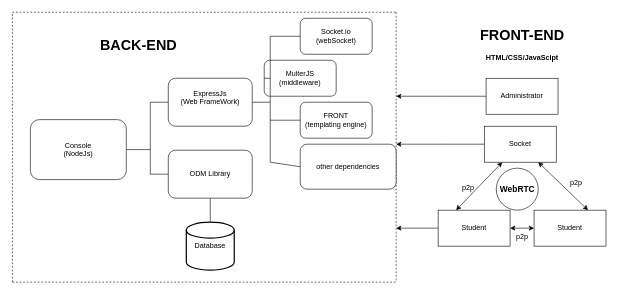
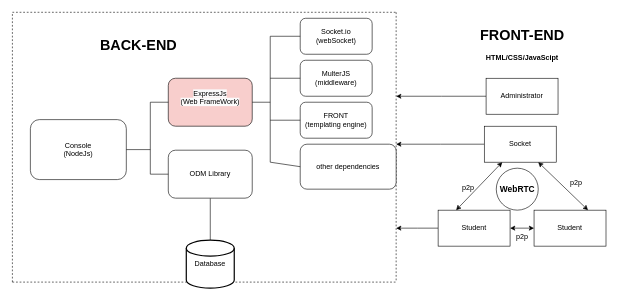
- <mxCell id="8" value="MulterJS&lt;br&gt;(middleware)" style="rounded=1;whiteSpace=wrap;html=1;" parent="1" vertex="1"><mxGeometry x="440" y="100" width="120" height="60" as="geometry" /></mxCell>
+ <mxCell id="8" value="MulterJS&lt;br&gt;(middleware)" style="rounded=1;whiteSpace=wrap;html=1;" parent="1" vertex="1"><mxGeometry x="500" y="100" width="120" height="60" as="geometry" /></mxCell>
- <mxCell id="4" value="&#10;&lt;span style=&quot;color: rgb(0, 0, 0); font-family: Helvetica; font-size: 12px; font-style: normal; font-variant-ligatures: normal; font-variant-caps: normal; font-weight: 400; letter-spacing: normal; orphans: 2; text-align: center; text-indent: 0px; text-transform: none; widows: 2; word-spacing: 0px; -webkit-text-stroke-width: 0px; background-color: rgb(251, 251, 251); text-decoration-thickness: initial; text-decoration-style: initial; text-decoration-color: initial; float: none; display: inline !important;&quot;&gt;ExpressJs&lt;/span&gt;&lt;br style=&quot;border-color: var(--border-color); color: rgb(0, 0, 0); font-family: Helvetica; font-size: 12px; font-style: normal; font-variant-ligatures: normal; font-variant-caps: normal; font-weight: 400; letter-spacing: normal; orphans: 2; text-align: center; text-indent: 0px; text-transform: none; widows: 2; word-spacing: 0px; -webkit-text-stroke-width: 0px; background-color: rgb(251, 251, 251); text-decoration-thickness: initial; text-decoration-style: initial; text-decoration-color: initial;&quot;&gt;&lt;span style=&quot;color: rgb(0, 0, 0); font-family: Helvetica; font-size: 12px; font-style: normal; font-variant-ligatures: normal; font-variant-caps: normal; font-weight: 400; letter-spacing: normal; orphans: 2; text-align: center; text-indent: 0px; text-transform: none; widows: 2; word-spacing: 0px; -webkit-text-stroke-width: 0px; background-color: rgb(251, 251, 251); text-decoration-thickness: initial; text-decoration-style: initial; text-decoration-color: initial; float: none; display: inline !important;&quot;&gt;(Web FrameWork)&lt;/span&gt;&#10;&#10;" style="rounded=1;whiteSpace=wrap;html=1;" parent="1" vertex="1"><mxGeometry x="280" y="130" width="140" height="80" as="geometry" /></mxCell>
+ <mxCell id="4" value="&#10;&lt;span style=&quot;color: rgb(0, 0, 0); font-family: Helvetica; font-size: 12px; font-style: normal; font-variant-ligatures: normal; font-variant-caps: normal; font-weight: 400; letter-spacing: normal; orphans: 2; text-align: center; text-indent: 0px; text-transform: none; widows: 2; word-spacing: 0px; -webkit-text-stroke-width: 0px; background-color: rgb(251, 251, 251); text-decoration-thickness: initial; text-decoration-style: initial; text-decoration-color: initial; float: none; display: inline !important;&quot;&gt;ExpressJs&lt;/span&gt;&lt;br style=&quot;border-color: var(--border-color); color: rgb(0, 0, 0); font-family: Helvetica; font-size: 12px; font-style: normal; font-variant-ligatures: normal; font-variant-caps: normal; font-weight: 400; letter-spacing: normal; orphans: 2; text-align: center; text-indent: 0px; text-transform: none; widows: 2; word-spacing: 0px; -webkit-text-stroke-width: 0px; background-color: rgb(251, 251, 251); text-decoration-thickness: initial; text-decoration-style: initial; text-decoration-color: initial;&quot;&gt;&lt;span style=&quot;color: rgb(0, 0, 0); font-family: Helvetica; font-size: 12px; font-style: normal; font-variant-ligatures: normal; font-variant-caps: normal; font-weight: 400; letter-spacing: normal; orphans: 2; text-align: center; text-indent: 0px; text-transform: none; widows: 2; word-spacing: 0px; -webkit-text-stroke-width: 0px; background-color: rgb(251, 251, 251); text-decoration-thickness: initial; text-decoration-style: initial; text-decoration-color: initial; float: none; display: inline !important;&quot;&gt;(Web FrameWork)&lt;/span&gt;&#10;&#10;" style="rounded=1;whiteSpace=wrap;html=1;fillColor=#f8cecc;" parent="1" vertex="1"><mxGeometry x="280" y="130" width="140" height="80" as="geometry" /></mxCell>
- <mxCell id="33" value="Database" style="strokeWidth=2;html=1;shape=mxgraph.flowchart.database;whiteSpace=wrap;" parent="1" vertex="1"><mxGeometry x="310" y="370" width="80" height="80" as="geometry" /></mxCell>
+ <mxCell id="33" value="Database" style="strokeWidth=2;html=1;shape=mxgraph.flowchart.database;whiteSpace=wrap;" parent="1" vertex="1"><mxGeometry x="310" y="400" width="80" height="80" as="geometry" /></mxCell>
